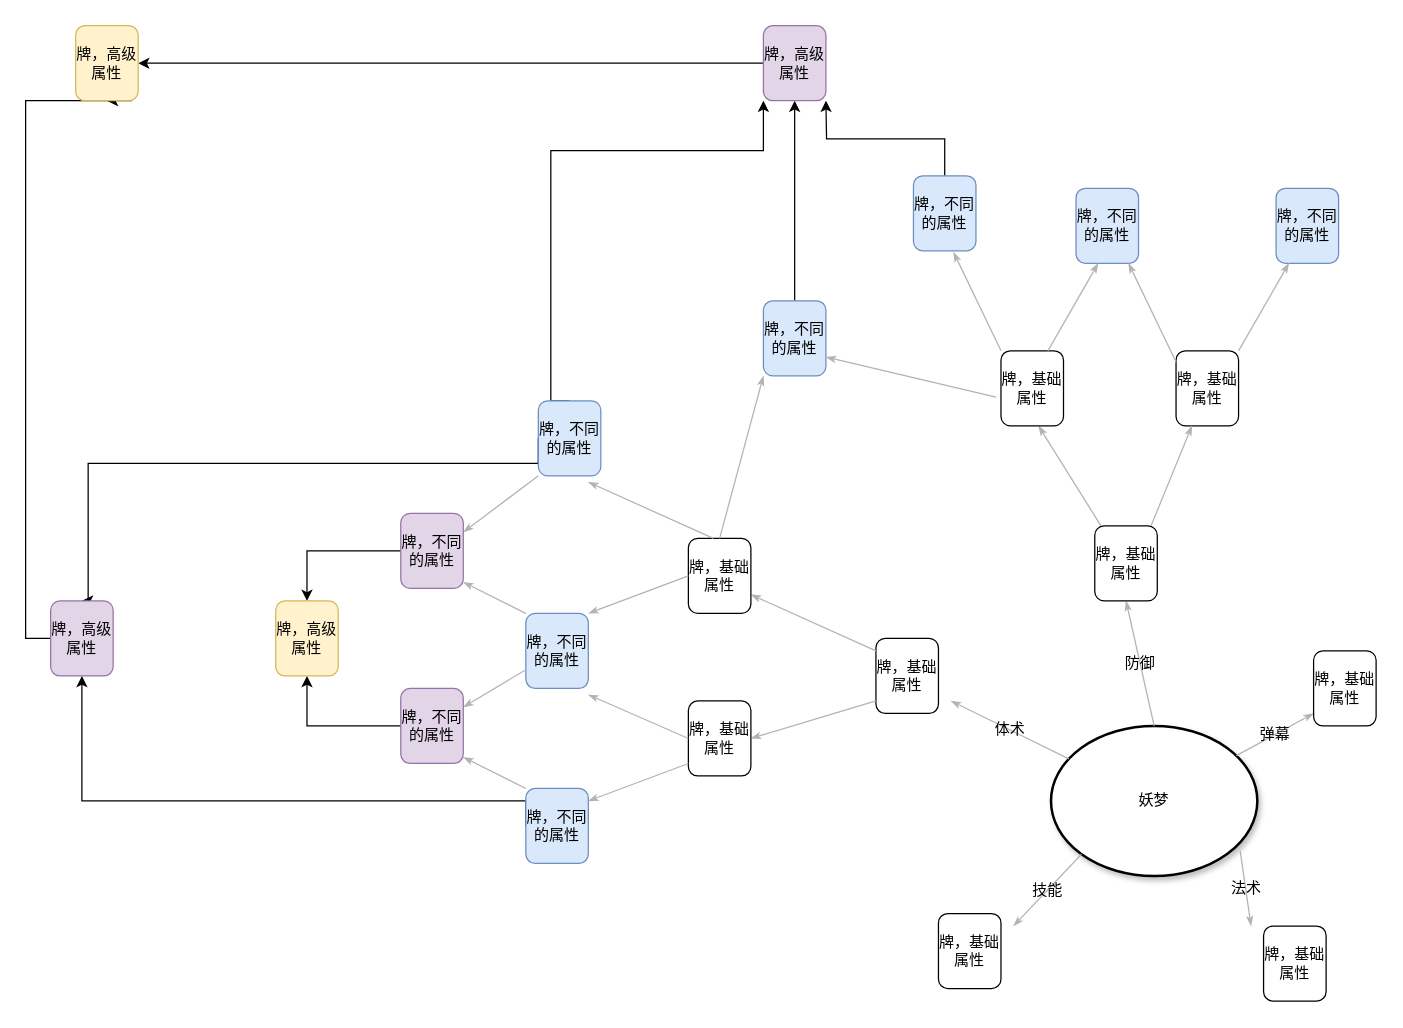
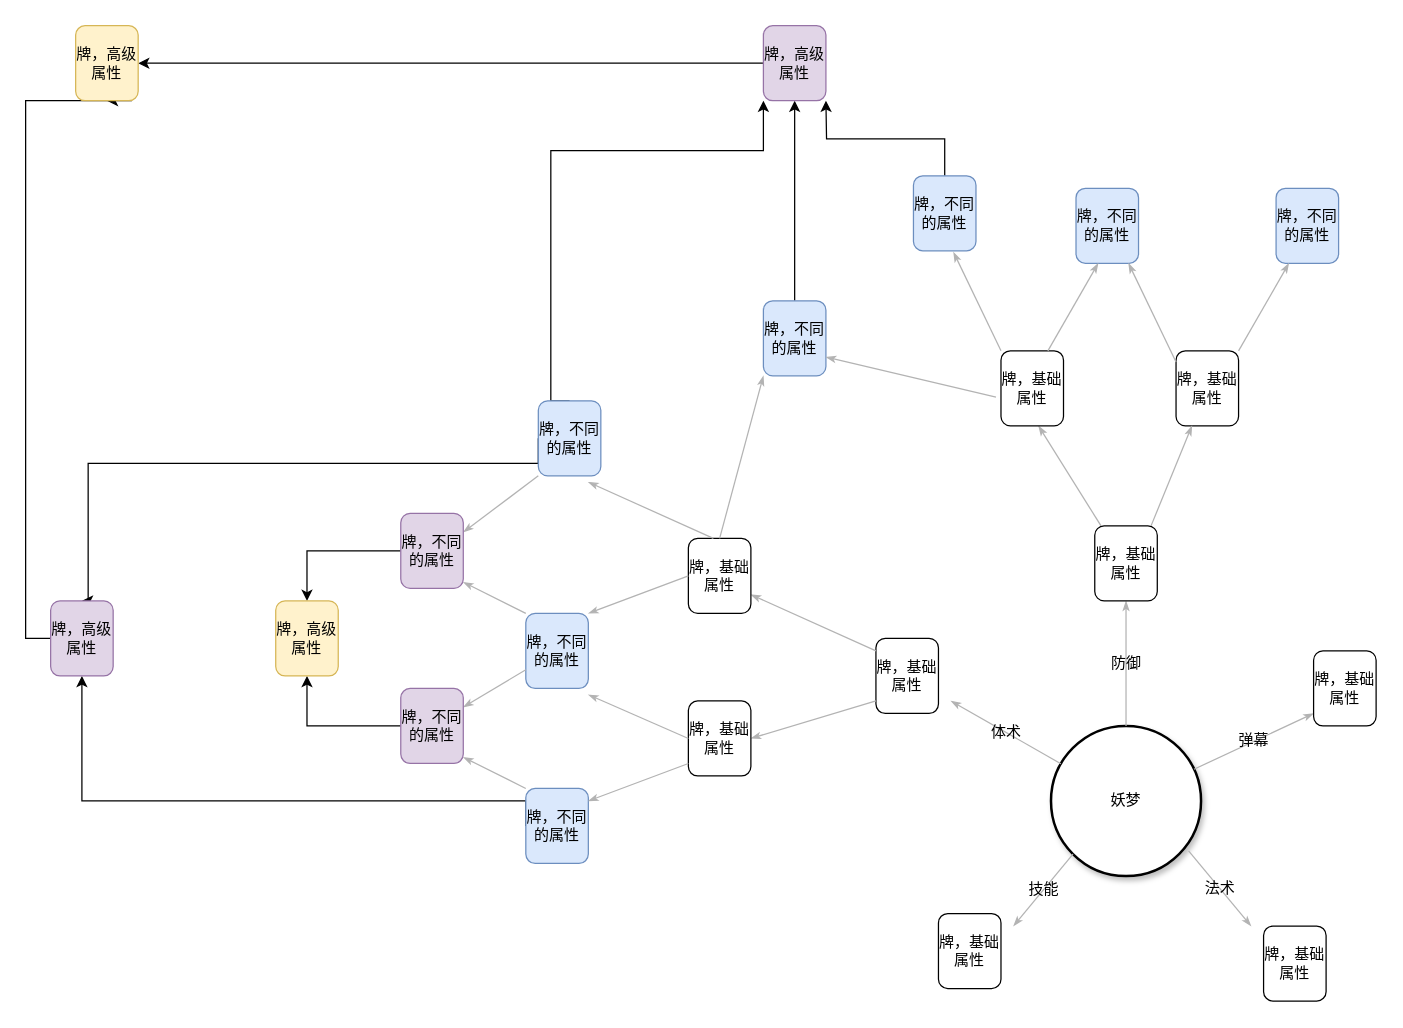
- <mxCell id="2" value="妖梦" style="ellipse;whiteSpace=wrap;html=1;rounded=1;shadow=1;comic=0;labelBackgroundColor=none;strokeWidth=2;fontFamily=Verdana;fontSize=12;align=center;" parent="1" vertex="1"><mxGeometry x="840" y="580" width="165" height="120" as="geometry" /></mxCell>
+ <mxCell id="2" value="妖梦" style="ellipse;whiteSpace=wrap;html=1;rounded=1;shadow=1;comic=0;labelBackgroundColor=none;strokeWidth=2;fontFamily=Verdana;fontSize=12;align=center;" parent="1" vertex="1"><mxGeometry x="840" y="580" width="120" height="120" as="geometry" /></mxCell>
